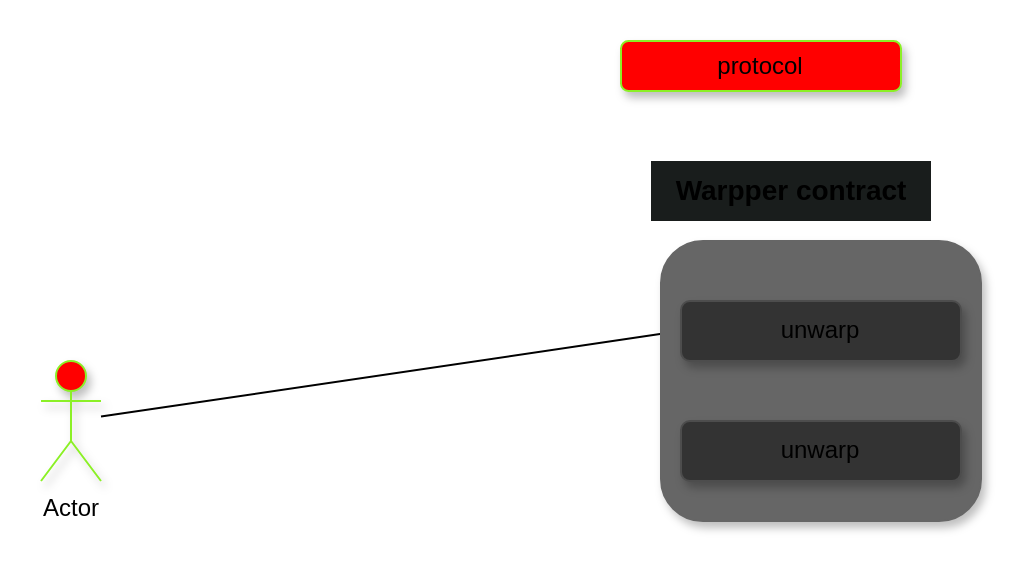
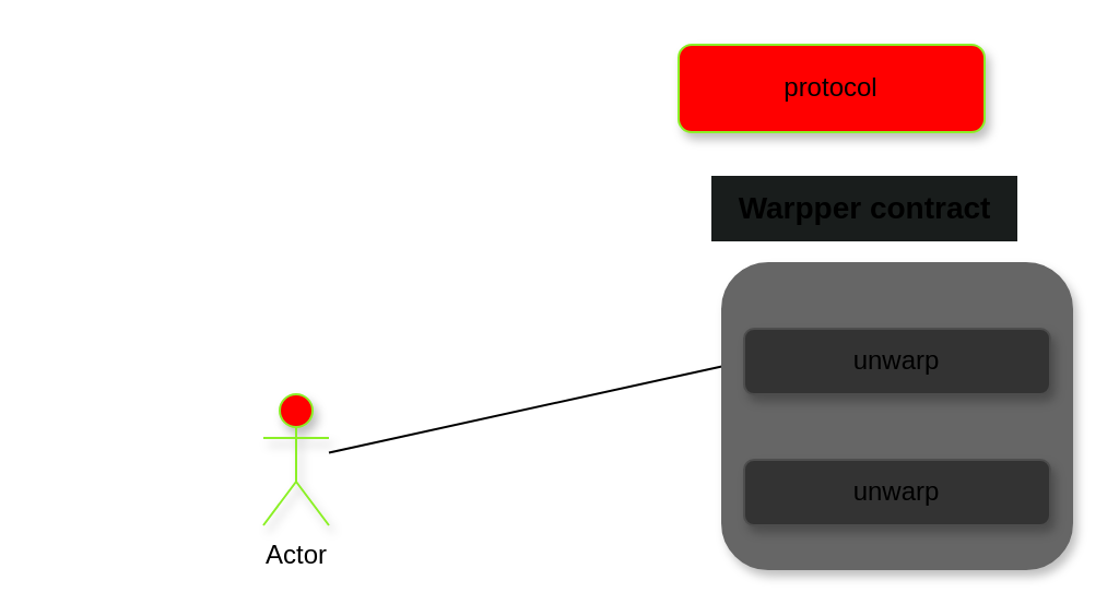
- <mxCell id="2" value="protocol" style="rounded=1;whiteSpace=wrap;html=1;strokeColor=#8BF026;shadow=1;fillColor=#FF0000;" vertex="1" parent="1"><mxGeometry x="310" y="20" width="140" height="25" as="geometry" /></mxCell>
+ <mxCell id="2" value="protocol" style="rounded=1;whiteSpace=wrap;html=1;strokeColor=#8BF026;shadow=1;fillColor=#FF0000;" vertex="1" parent="1"><mxGeometry x="310" y="20" width="140" height="40" as="geometry" /></mxCell>
- <mxCell id="4" value="Actor" style="shape=umlActor;verticalLabelPosition=bottom;verticalAlign=top;html=1;shadow=1;strokeColor=#8BF026;fillColor=#FF0000;" vertex="1" parent="1"><mxGeometry x="20" y="180" width="30" height="60" as="geometry" /></mxCell>
+ <mxCell id="4" value="Actor" style="shape=umlActor;verticalLabelPosition=bottom;verticalAlign=top;html=1;shadow=1;strokeColor=#8BF026;fillColor=#FF0000;" vertex="1" parent="1"><mxGeometry x="120" y="180" width="30" height="60" as="geometry" /></mxCell>
